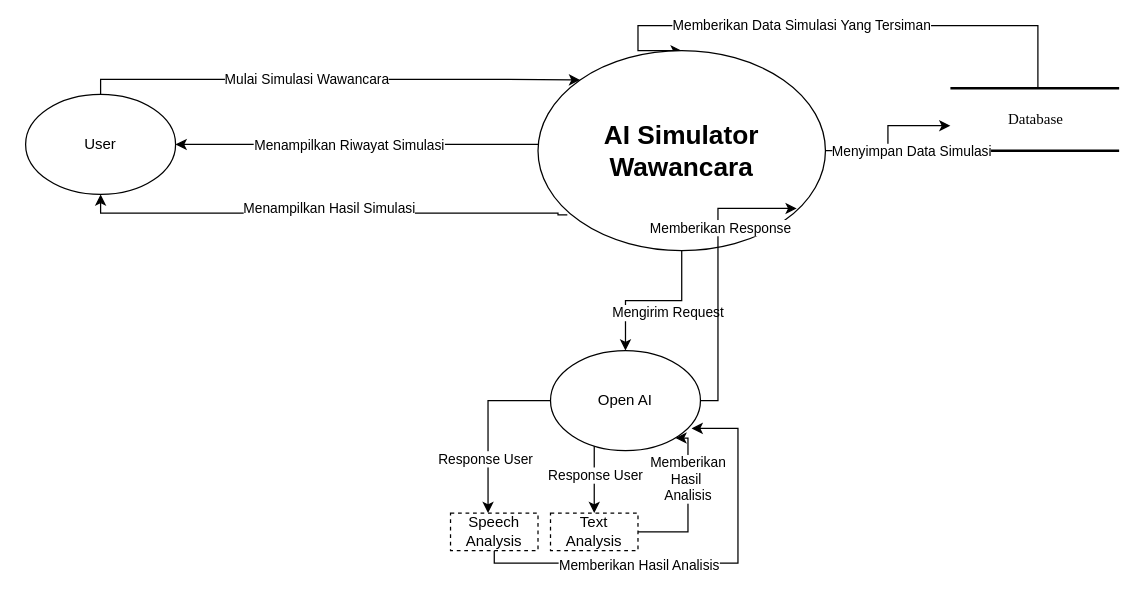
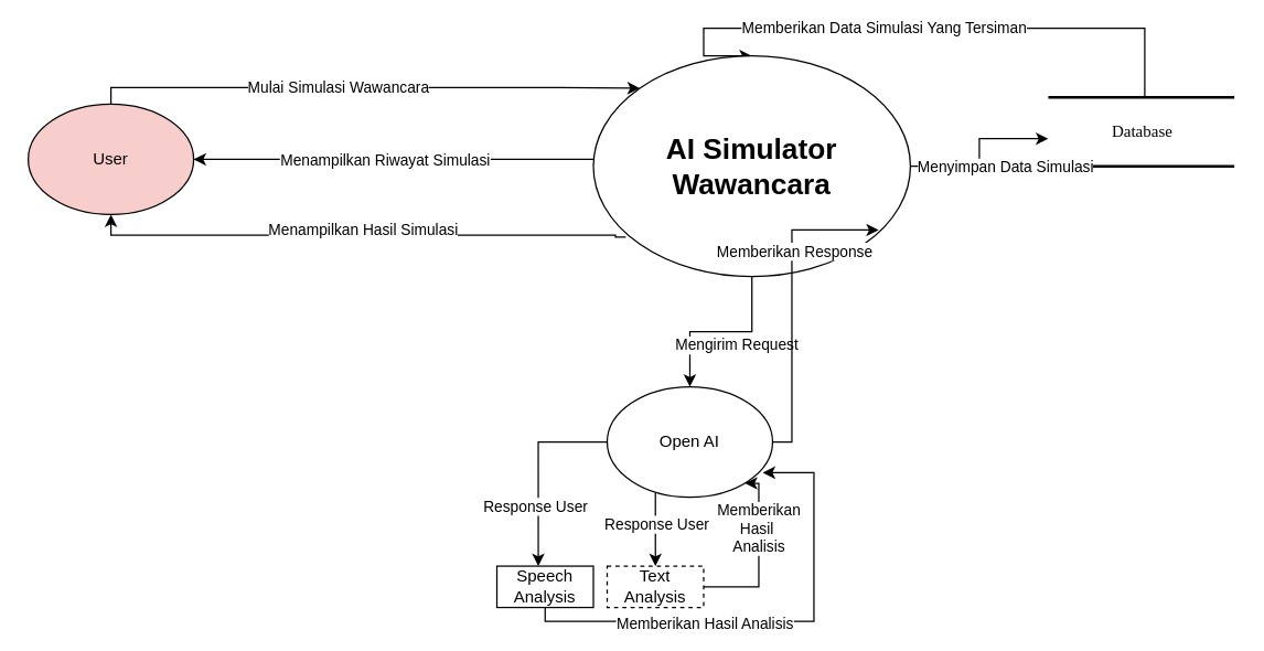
- <mxCell id="15" value="User" style="ellipse;whiteSpace=wrap;html=1;" vertex="1" parent="1"><mxGeometry x="20" y="75" width="120" height="80" as="geometry" /></mxCell>
+ <mxCell id="15" value="User" style="ellipse;whiteSpace=wrap;html=1;fillColor=#f8cecc;" vertex="1" parent="1"><mxGeometry x="20" y="75" width="120" height="80" as="geometry" /></mxCell>
- <mxCell id="23" value="Speech Analysis" style="rounded=0;whiteSpace=wrap;html=1;dashed=1;" vertex="1" parent="1"><mxGeometry x="360" y="410" width="70" height="30" as="geometry" /></mxCell>
+ <mxCell id="23" value="Speech Analysis" style="rounded=0;whiteSpace=wrap;html=1;" vertex="1" parent="1"><mxGeometry x="360" y="410" width="70" height="30" as="geometry" /></mxCell>
